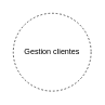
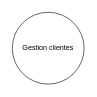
- <mxCell id="2" value="Gestion clientes" style="ellipse;whiteSpace=wrap;html=1;aspect=fixed;dashed=1;" vertex="1" parent="1"><mxGeometry x="20" y="20" width="120" height="120" as="geometry" /></mxCell>
+ <mxCell id="2" value="Gestion clientes" style="ellipse;whiteSpace=wrap;html=1;aspect=fixed;" vertex="1" parent="1"><mxGeometry x="20" y="20" width="120" height="120" as="geometry" /></mxCell>
